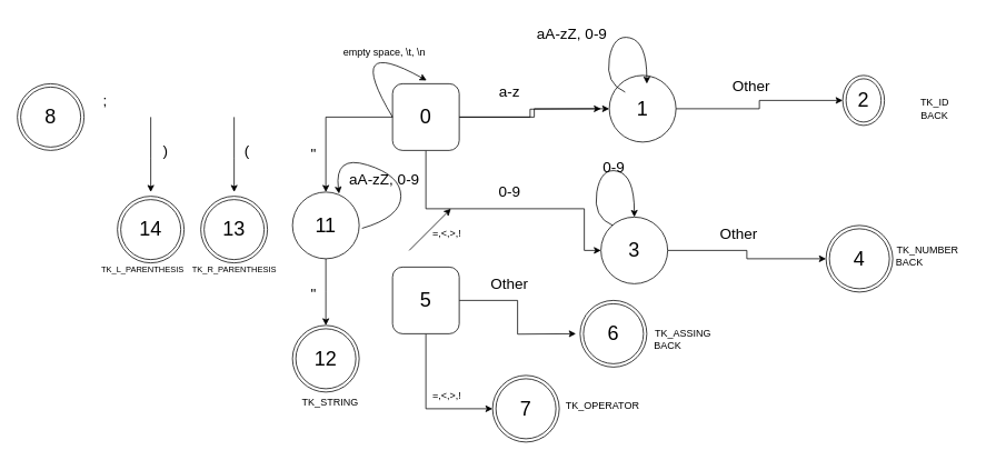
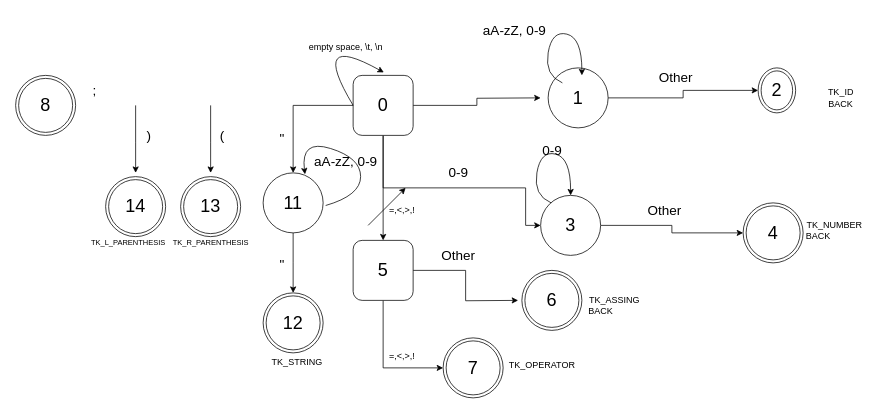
- <mxCell id="13" value="&lt;font style=&quot;font-size: 18px;&quot;&gt;a-z&lt;/font&gt;" style="text;html=1;align=center;verticalAlign=middle;resizable=0;points=[];autosize=1;strokeColor=none;fillColor=none;" parent="1" vertex="1"><mxGeometry x="585" y="90" width="50" height="40" as="geometry" /></mxCell>
- <mxCell id="6" style="edgeStyle=orthogonalEdgeStyle;rounded=0;orthogonalLoop=1;jettySize=auto;html=1;" parent="1" source="8" target="10" edge="1"><mxGeometry relative="1" as="geometry" /></mxCell>
+ <mxCell id="6" style="edgeStyle=orthogonalEdgeStyle;rounded=0;orthogonalLoop=1;jettySize=auto;html=1;entryX=0.5;entryY=0;entryDx=0;entryDy=0;" parent="1" source="8" target="27" edge="1"><mxGeometry relative="1" as="geometry" /></mxCell>
